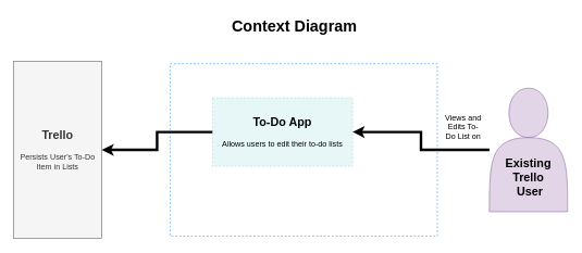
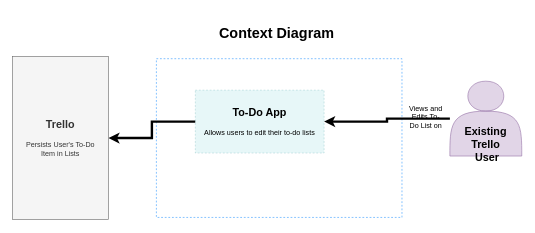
- <mxCell id="3" value="&lt;h1&gt;Context Diagram&lt;/h1&gt;" style="text;html=1;strokeColor=none;fillColor=none;spacing=5;spacingTop=-20;whiteSpace=wrap;overflow=hidden;rounded=0;" parent="1" vertex="1"><mxGeometry x="350" y="20" width="240" height="40" as="geometry" /></mxCell>
+ <mxCell id="3" value="&lt;h1&gt;Context Diagram&lt;/h1&gt;" style="text;html=1;strokeColor=none;fillColor=none;spacing=5;spacingTop=-20;whiteSpace=wrap;overflow=hidden;rounded=0;" parent="1" vertex="1"><mxGeometry x="360" y="35" width="240" height="40" as="geometry" /></mxCell>
- <mxCell id="9" value="&lt;font style=&quot;font-size: 18px&quot;&gt;&lt;b&gt;Trello&lt;/b&gt;&lt;/font&gt;&lt;br&gt;&lt;br&gt;Persists User's To-Do&lt;br&gt;&amp;nbsp;Item in Lists&amp;nbsp;" style="rounded=0;whiteSpace=wrap;html=1;fillColor=#f5f5f5;strokeColor=#666666;fontColor=#333333;" parent="1" vertex="1"><mxGeometry x="20" y="93.75" width="135" height="272.5" as="geometry" /></mxCell>
+ <mxCell id="9" value="&lt;font style=&quot;font-size: 18px&quot;&gt;&lt;b&gt;Trello&lt;/b&gt;&lt;/font&gt;&lt;br&gt;&lt;br&gt;Persists User's To-Do&lt;br&gt;&amp;nbsp;Item in Lists&amp;nbsp;" style="rounded=0;whiteSpace=wrap;html=1;fillColor=#f5f5f5;strokeColor=#666666;fontColor=#333333;" parent="1" vertex="1"><mxGeometry x="20" y="93.75" width="160" height="272.5" as="geometry" /></mxCell>
- <mxCell id="7" value="&lt;b style=&quot;font-size: 18px&quot;&gt;&lt;br&gt;&lt;br&gt;&lt;br&gt;&lt;br&gt;Existing &lt;br&gt;Trello&lt;br&gt;&amp;nbsp;User&lt;/b&gt;" style="shape=actor;whiteSpace=wrap;html=1;fillColor=#e1d5e7;strokeColor=#9673a6;" parent="1" vertex="1"><mxGeometry x="750" y="135" width="120" height="190" as="geometry" /></mxCell>
+ <mxCell id="7" value="&lt;b style=&quot;font-size: 18px&quot;&gt;&lt;br&gt;&lt;br&gt;&lt;br&gt;&lt;br&gt;Existing &lt;br&gt;Trello&lt;br&gt;&amp;nbsp;User&lt;/b&gt;" style="shape=actor;whiteSpace=wrap;html=1;fillColor=#e1d5e7;strokeColor=#9673a6;" parent="1" vertex="1"><mxGeometry x="750" y="135" width="120" height="125" as="geometry" /></mxCell>
